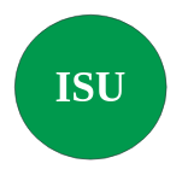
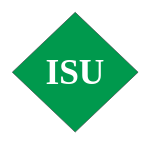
- <mxCell id="2" value="&lt;b&gt;&lt;font style=&quot;font-size: 59px&quot; face=&quot;Tahoma&quot; color=&quot;#ffffff&quot;&gt;ISU&lt;/font&gt;&lt;/b&gt;" style="ellipse;whiteSpace=wrap;html=1;strokeColor=#36393d;fillColor=#00994D;" parent="1" vertex="1"><mxGeometry x="20" y="20" width="210" height="200" as="geometry" /></mxCell>
+ <mxCell id="2" value="&lt;b&gt;&lt;font style=&quot;font-size: 59px&quot; face=&quot;Tahoma&quot; color=&quot;#ffffff&quot;&gt;ISU&lt;/font&gt;&lt;/b&gt;" style="rhombus;whiteSpace=wrap;html=1;strokeColor=#36393d;fillColor=#00994D;" parent="1" vertex="1"><mxGeometry x="20" y="20" width="210" height="200" as="geometry" /></mxCell>
